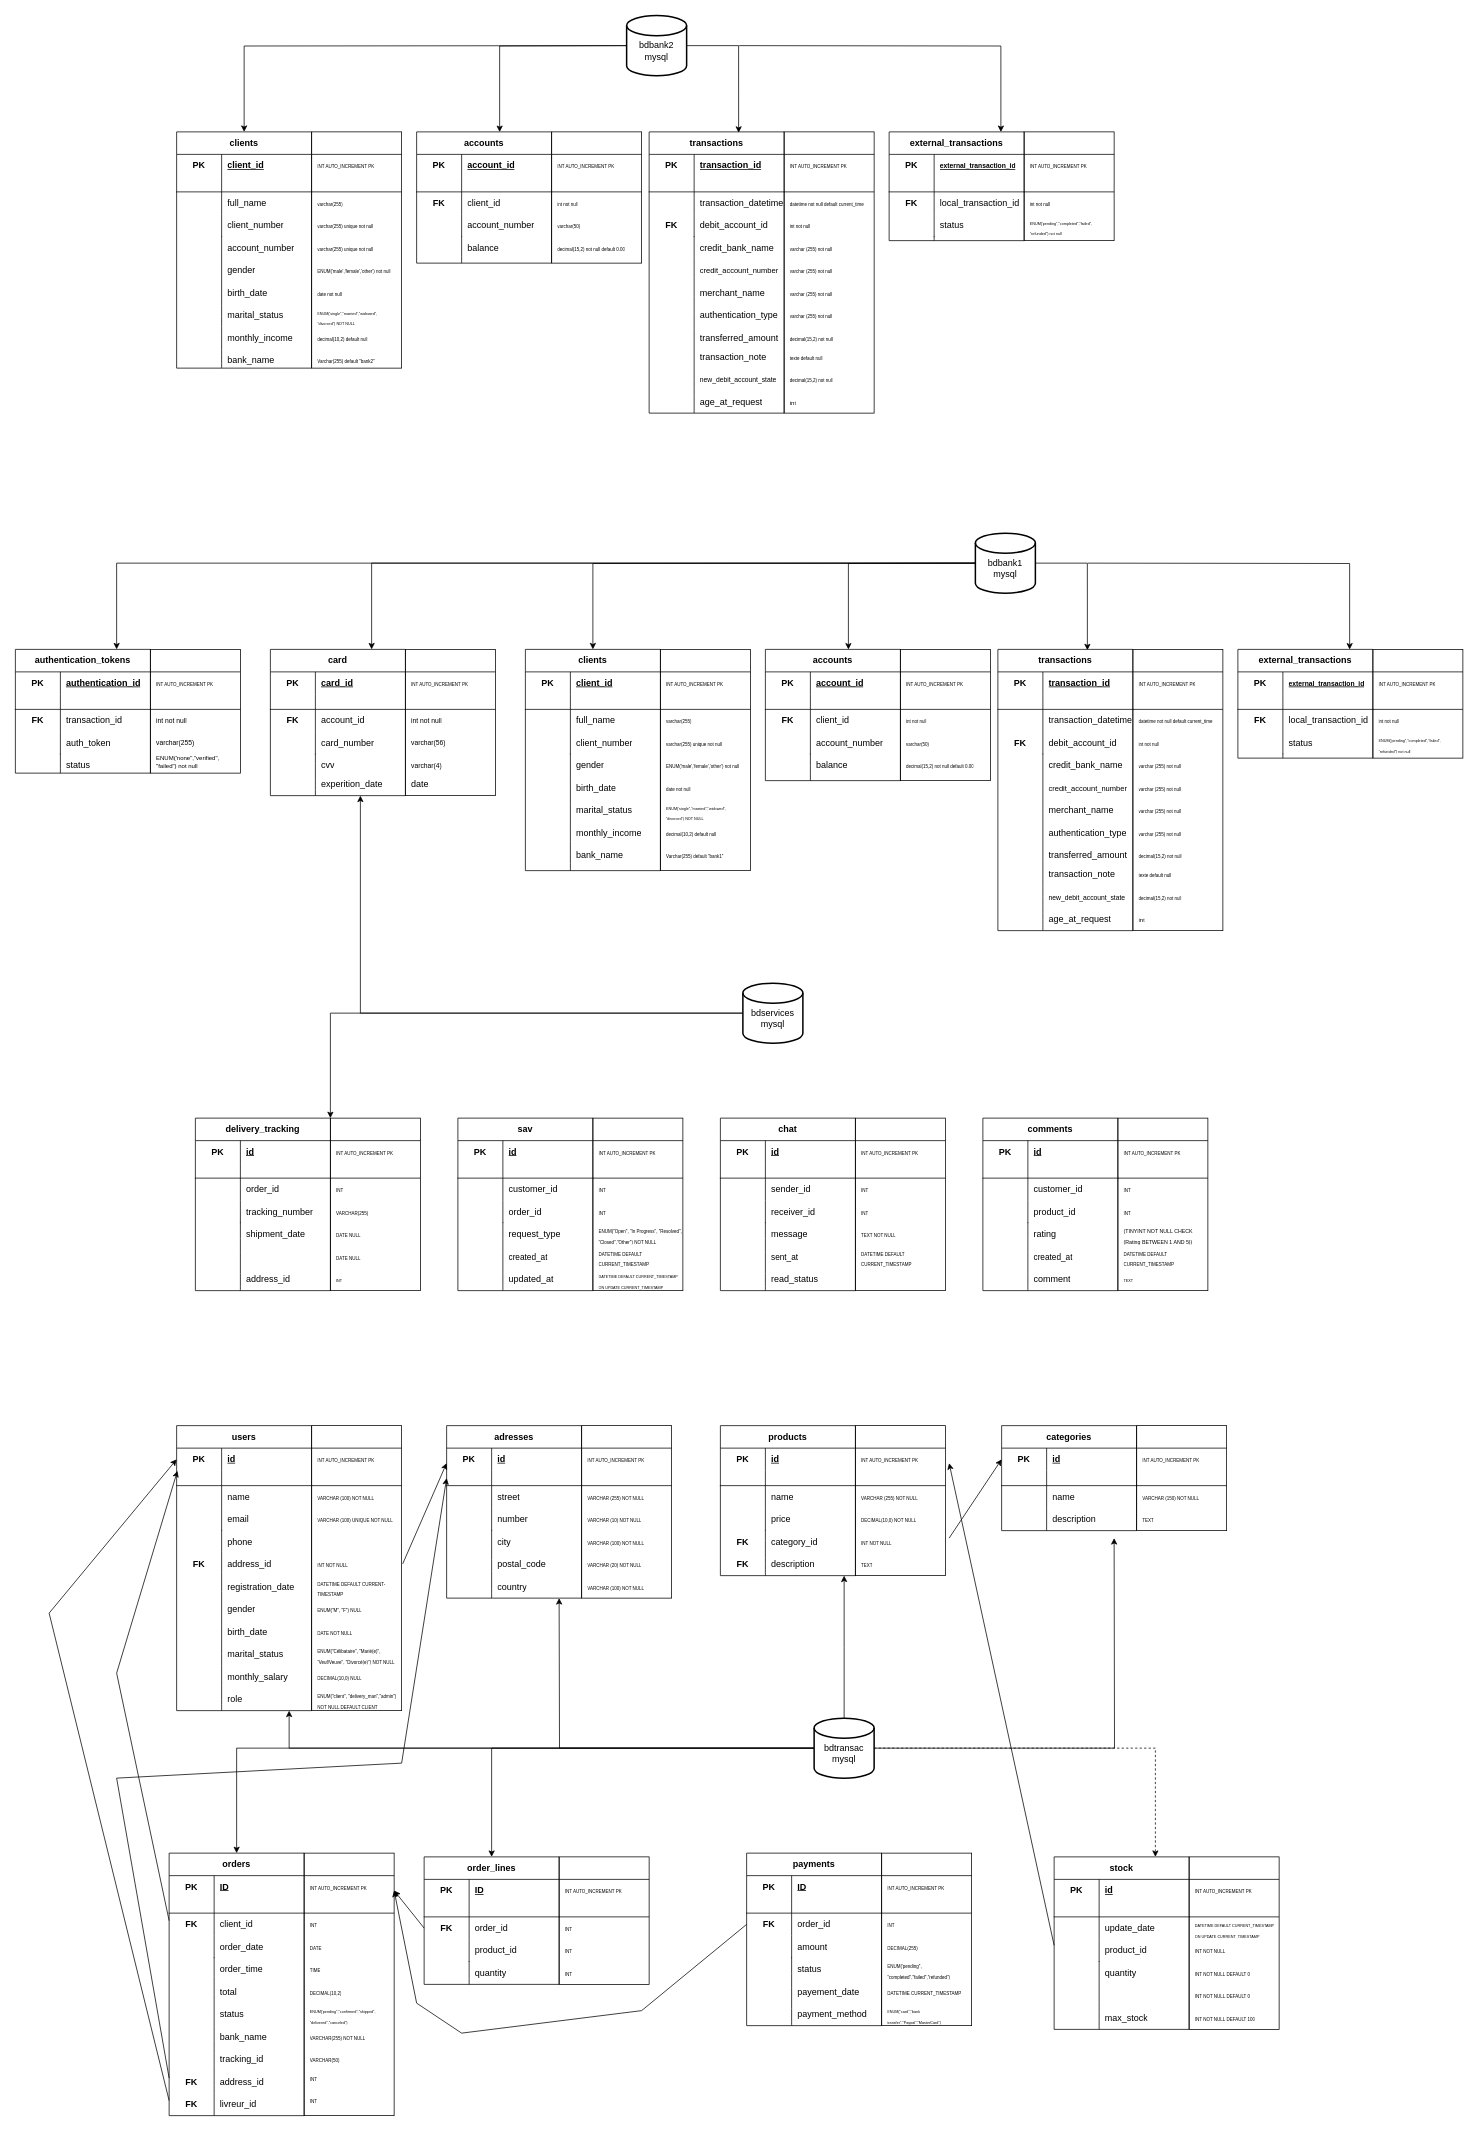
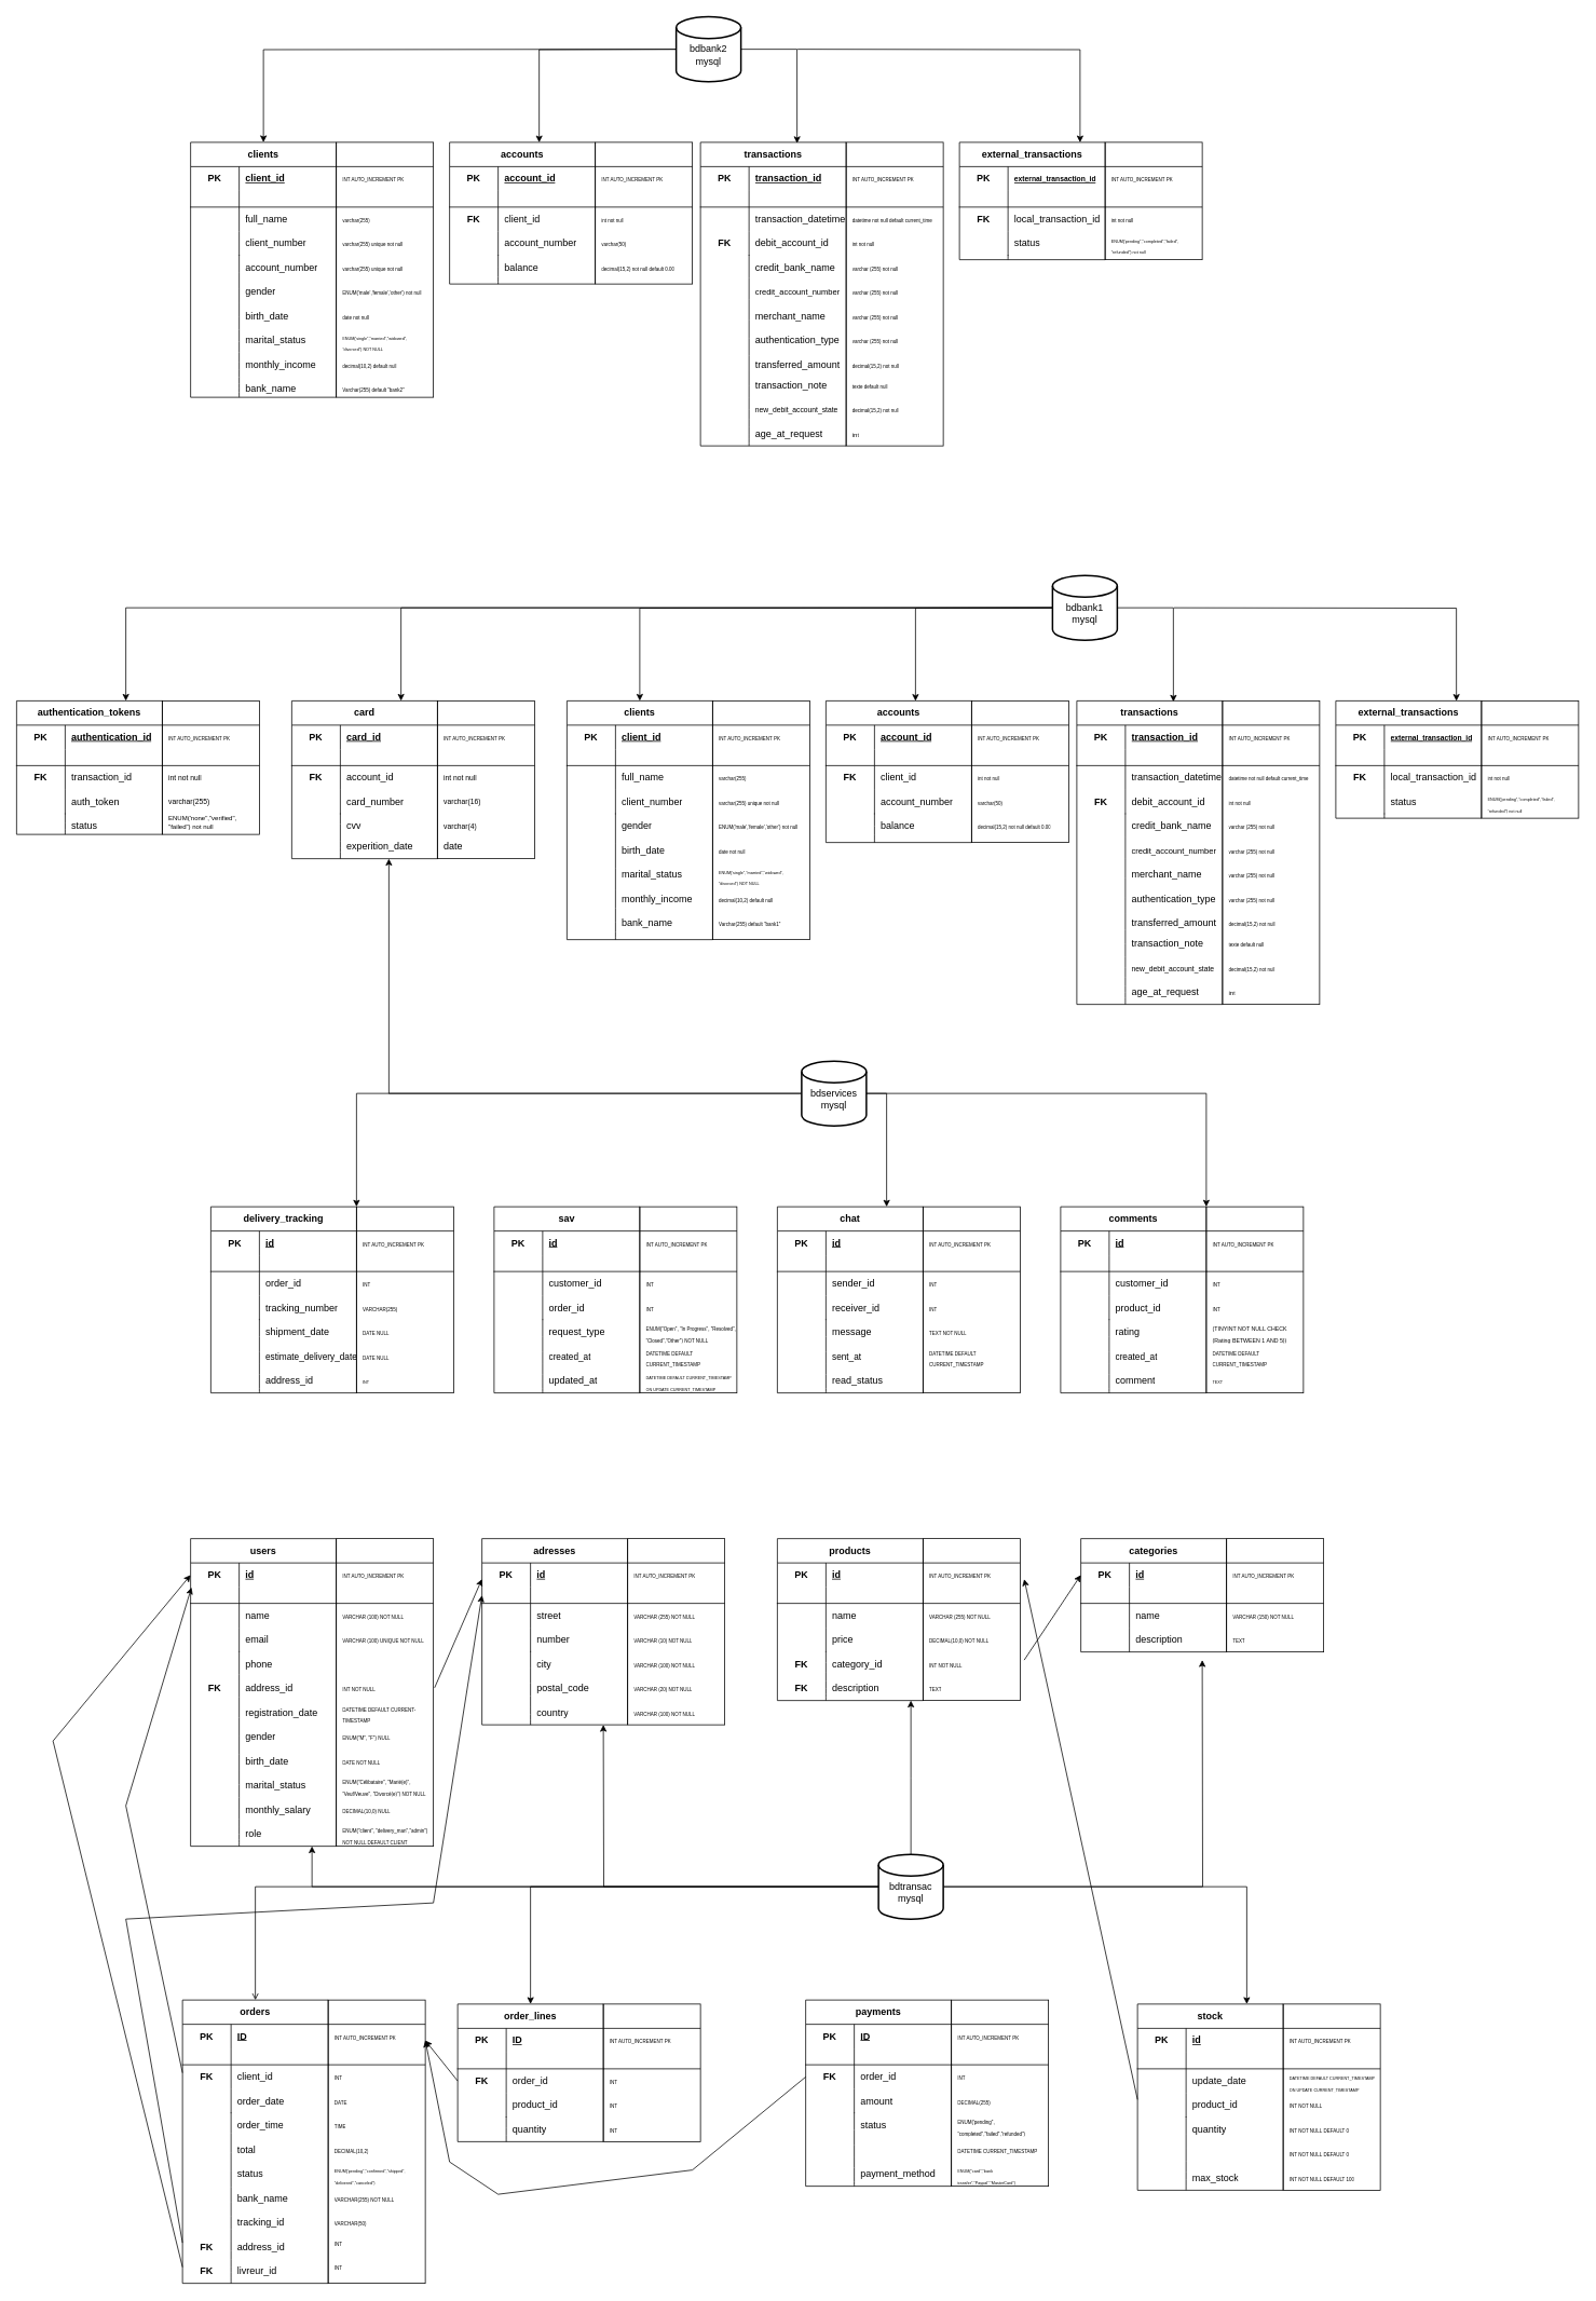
- <mxCell id="598" value="&lt;span&gt;varchar(56)&lt;/span&gt;" style="shape=partialRectangle;connectable=0;fillColor=none;top=0;left=0;bottom=0;right=0;align=left;spacingLeft=6;overflow=hidden;html=1;whiteSpace=wrap;strokeWidth=1;fontSize=9;" parent="1" vertex="1"><mxGeometry x="540" y="975" width="120" height="30" as="geometry"><mxRectangle width="120" height="30" as="alternateBounds" /></mxGeometry></mxCell>
+ <mxCell id="598" value="&lt;span&gt;varchar(16)&lt;/span&gt;" style="shape=partialRectangle;connectable=0;fillColor=none;top=0;left=0;bottom=0;right=0;align=left;spacingLeft=6;overflow=hidden;html=1;whiteSpace=wrap;strokeWidth=1;fontSize=9;" parent="1" vertex="1"><mxGeometry x="540" y="975" width="120" height="30" as="geometry"><mxRectangle width="120" height="30" as="alternateBounds" /></mxGeometry></mxCell>
+ <mxCell id="12" style="edgeStyle=orthogonalEdgeStyle;rounded=0;orthogonalLoop=1;jettySize=auto;html=1;entryX=1;entryY=0;entryDx=0;entryDy=0;" parent="1" source="13" target="543" edge="1"><mxGeometry relative="1" as="geometry" /></mxCell>
+ <mxCell id="11" style="edgeStyle=orthogonalEdgeStyle;rounded=0;orthogonalLoop=1;jettySize=auto;html=1;entryX=0.75;entryY=0;entryDx=0;entryDy=0;" parent="1" source="13" target="518" edge="1"><mxGeometry relative="1" as="geometry"><Array as="points"><mxPoint x="1095" y="1350" /></Array></mxGeometry></mxCell>
+ <mxCell id="144" value="&lt;font style=&quot;font-size: 11px;&quot;&gt;estimate_delivery_date&lt;/font&gt;" style="shape=partialRectangle;connectable=0;fillColor=none;top=0;left=0;bottom=0;right=0;align=left;spacingLeft=6;overflow=hidden;html=1;whiteSpace=wrap;" parent="1" vertex="1"><mxGeometry x="320" y="1660" width="120" height="30" as="geometry"><mxRectangle width="120" height="30" as="alternateBounds" /></mxGeometry></mxCell>
- <mxCell id="8" style="edgeStyle=orthogonalEdgeStyle;rounded=0;orthogonalLoop=1;jettySize=auto;html=1;entryX=0.75;entryY=0;entryDx=0;entryDy=0;dashed=1;" parent="1" source="9" target="80" edge="1"><mxGeometry relative="1" as="geometry" /></mxCell>
+ <mxCell id="8" style="edgeStyle=orthogonalEdgeStyle;rounded=0;orthogonalLoop=1;jettySize=auto;html=1;entryX=0.75;entryY=0;entryDx=0;entryDy=0;" parent="1" source="9" target="80" edge="1"><mxGeometry relative="1" as="geometry" /></mxCell>
- <mxCell id="2" style="edgeStyle=orthogonalEdgeStyle;rounded=0;orthogonalLoop=1;jettySize=auto;html=1;entryX=0.5;entryY=0;entryDx=0;entryDy=0;" parent="1" source="9" target="97" edge="1"><mxGeometry relative="1" as="geometry"><mxPoint x="895" y="2450" as="targetPoint" /></mxGeometry></mxCell>
+ <mxCell id="2" style="edgeStyle=orthogonalEdgeStyle;rounded=0;orthogonalLoop=1;jettySize=auto;html=1;entryX=0.5;entryY=0;entryDx=0;entryDy=0;endArrow=open;" parent="1" source="9" target="97" edge="1"><mxGeometry relative="1" as="geometry"><mxPoint x="895" y="2450" as="targetPoint" /></mxGeometry></mxCell>
- <mxCell id="161" value="payement_date" style="shape=partialRectangle;connectable=0;fillColor=none;top=0;left=0;bottom=0;right=0;align=left;spacingLeft=6;overflow=hidden;html=1;whiteSpace=wrap;" parent="1" vertex="1"><mxGeometry x="1055" y="2640" width="120" height="30" as="geometry"><mxRectangle width="120" height="30" as="alternateBounds" /></mxGeometry></mxCell>
